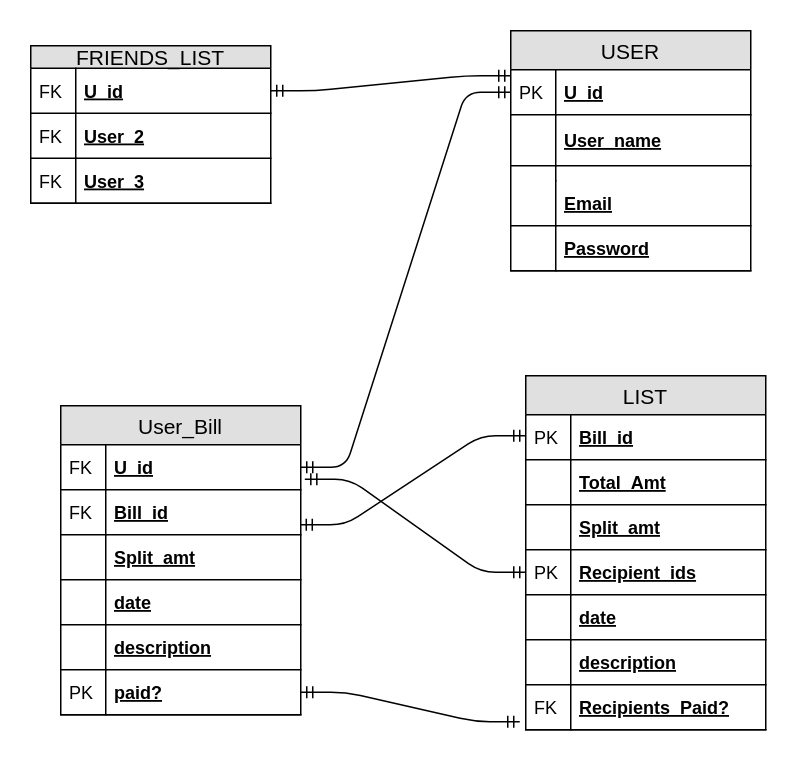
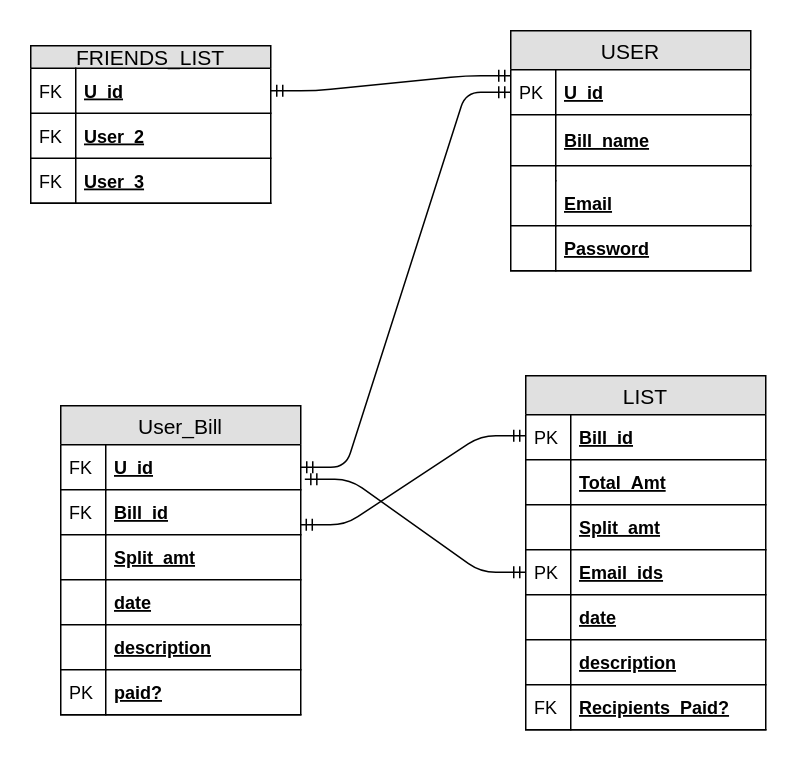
- <mxCell id="5" value="User_name" style="shape=partialRectangle;top=0;left=0;right=0;bottom=1;align=left;verticalAlign=middle;fillColor=none;spacingLeft=34;spacingRight=4;overflow=hidden;rotatable=0;points=[[0,0.5],[1,0.5]];portConstraint=eastwest;dropTarget=0;fontStyle=5;fontSize=12;" vertex="1" parent="2"><mxGeometry y="56" width="160" height="34" as="geometry" /></mxCell>
+ <mxCell id="5" value="Bill_name" style="shape=partialRectangle;top=0;left=0;right=0;bottom=1;align=left;verticalAlign=middle;fillColor=none;spacingLeft=34;spacingRight=4;overflow=hidden;rotatable=0;points=[[0,0.5],[1,0.5]];portConstraint=eastwest;dropTarget=0;fontStyle=5;fontSize=12;" vertex="1" parent="2"><mxGeometry y="56" width="160" height="34" as="geometry" /></mxCell>
- <mxCell id="40" value="Recipient_ids" style="shape=partialRectangle;top=0;left=0;right=0;bottom=1;align=left;verticalAlign=middle;fillColor=none;spacingLeft=34;spacingRight=4;overflow=hidden;rotatable=0;points=[[0,0.5],[1,0.5]];portConstraint=eastwest;dropTarget=0;fontStyle=5;fontSize=12;" vertex="1" parent="33"><mxGeometry y="116" width="160" height="30" as="geometry" /></mxCell>
+ <mxCell id="40" value="Email_ids" style="shape=partialRectangle;top=0;left=0;right=0;bottom=1;align=left;verticalAlign=middle;fillColor=none;spacingLeft=34;spacingRight=4;overflow=hidden;rotatable=0;points=[[0,0.5],[1,0.5]];portConstraint=eastwest;dropTarget=0;fontStyle=5;fontSize=12;" vertex="1" parent="33"><mxGeometry y="116" width="160" height="30" as="geometry" /></mxCell>
- <mxCell id="51" value="" style="edgeStyle=entityRelationEdgeStyle;fontSize=12;html=1;endArrow=ERmandOne;startArrow=ERmandOne;entryX=-0.025;entryY=0.82;entryDx=0;entryDy=0;entryPerimeter=0;exitX=1;exitY=0.5;exitDx=0;exitDy=0;" edge="1" parent="1" source="31" target="46"><mxGeometry width="100" height="100" relative="1" as="geometry"><mxPoint x="210" y="470" as="sourcePoint" /><mxPoint x="290" y="430" as="targetPoint" /></mxGeometry></mxCell>
